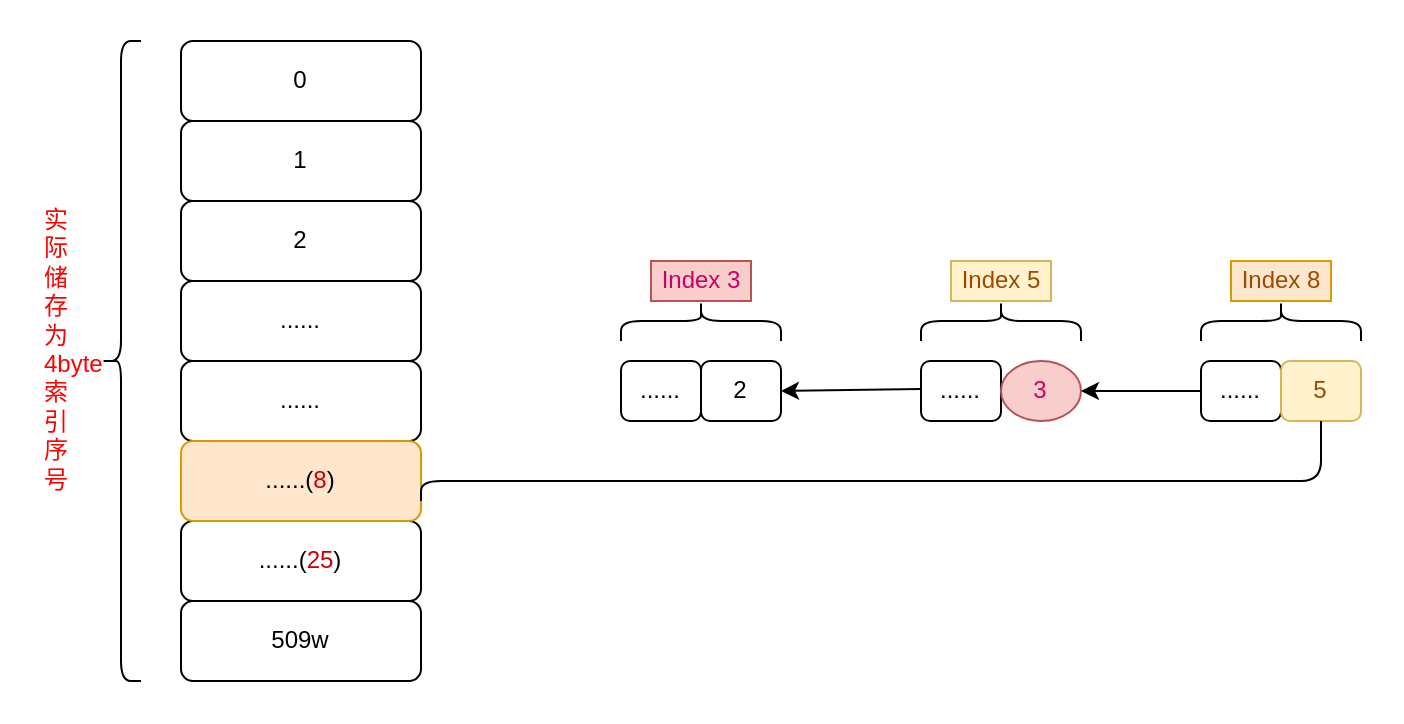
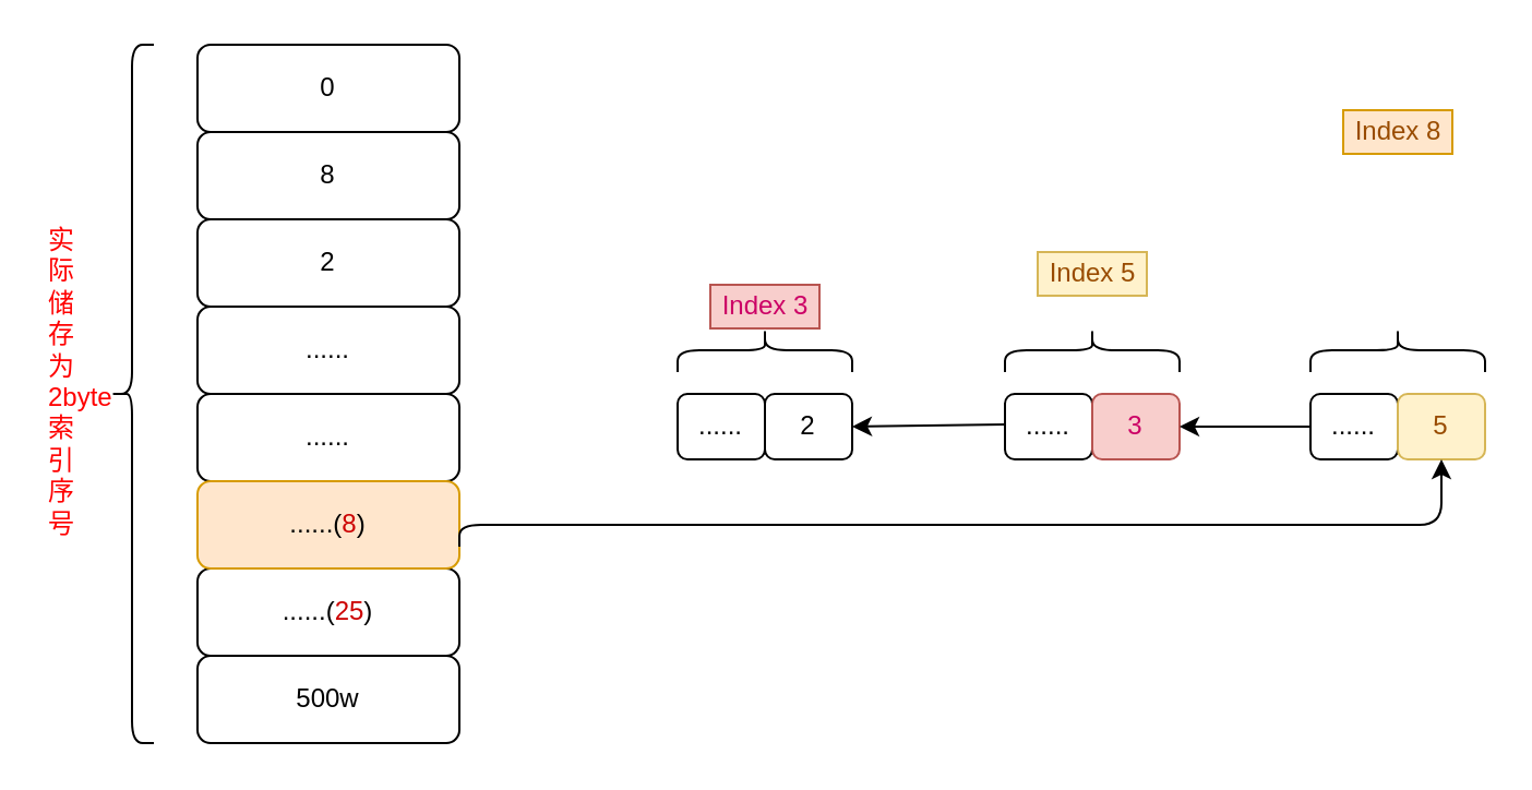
- <mxCell id="5" value="1" style="rounded=1;whiteSpace=wrap;html=1;" vertex="1" parent="1"><mxGeometry x="90" y="60" width="120" height="40" as="geometry" /></mxCell>
+ <mxCell id="5" value="8" style="rounded=1;whiteSpace=wrap;html=1;" vertex="1" parent="1"><mxGeometry x="90" y="60" width="120" height="40" as="geometry" /></mxCell>
- <mxCell id="26" value="&lt;font color=&quot;#994c00&quot;&gt;Index 5&lt;/font&gt;" style="text;html=1;resizable=0;points=[];autosize=1;align=center;verticalAlign=top;spacingTop=-4;fillColor=#fff2cc;strokeColor=#d6b656;" vertex="1" parent="1"><mxGeometry x="475" y="130" width="50" height="20" as="geometry" /></mxCell>
+ <mxCell id="26" value="&lt;font color=&quot;#994c00&quot;&gt;Index 5&lt;/font&gt;" style="text;html=1;resizable=0;points=[];autosize=1;align=center;verticalAlign=top;spacingTop=-4;fillColor=#fff2cc;strokeColor=#d6b656;" vertex="1" parent="1"><mxGeometry x="475" y="115" width="50" height="20" as="geometry" /></mxCell>
- <mxCell id="24" value="Index 8" style="text;html=1;resizable=0;points=[];autosize=1;align=center;verticalAlign=top;spacingTop=-4;fillColor=#ffe6cc;strokeColor=#d79b00;fontColor=#994C00;" vertex="1" parent="1"><mxGeometry x="615" y="130" width="50" height="20" as="geometry" /></mxCell>
+ <mxCell id="24" value="Index 8" style="text;html=1;resizable=0;points=[];autosize=1;align=center;verticalAlign=top;spacingTop=-4;fillColor=#ffe6cc;strokeColor=#d79b00;fontColor=#994C00;" vertex="1" parent="1"><mxGeometry x="615" y="50" width="50" height="20" as="geometry" /></mxCell>
- <mxCell id="11" value="实&lt;br&gt;际&lt;br&gt;储&lt;br&gt;存&lt;br&gt;为&lt;br&gt;4byte&lt;br&gt;索&lt;br&gt;引&lt;br&gt;序&lt;br&gt;号" style="text;html=1;resizable=0;points=[];autosize=1;align=left;verticalAlign=top;spacingTop=-4;fontColor=#FF0000;" vertex="1" parent="1"><mxGeometry x="20" y="100" width="40" height="140" as="geometry" /></mxCell>
+ <mxCell id="11" value="实&lt;br&gt;际&lt;br&gt;储&lt;br&gt;存&lt;br&gt;为&lt;br&gt;2byte&lt;br&gt;索&lt;br&gt;引&lt;br&gt;序&lt;br&gt;号" style="text;html=1;resizable=0;points=[];autosize=1;align=left;verticalAlign=top;spacingTop=-4;fontColor=#FF0000;" vertex="1" parent="1"><mxGeometry x="20" y="100" width="40" height="140" as="geometry" /></mxCell>
- <mxCell id="16" value="&lt;font color=&quot;#cc0066&quot;&gt;3&lt;/font&gt;" style="ellipse;whiteSpace=wrap;html=1;fillColor=#f8cecc;strokeColor=#b85450;" vertex="1" parent="1"><mxGeometry x="500" y="180" width="40" height="30" as="geometry" /></mxCell>
+ <mxCell id="16" value="&lt;font color=&quot;#cc0066&quot;&gt;3&lt;/font&gt;" style="rounded=1;whiteSpace=wrap;html=1;fillColor=#f8cecc;strokeColor=#b85450;" vertex="1" parent="1"><mxGeometry x="500" y="180" width="40" height="30" as="geometry" /></mxCell>
- <mxCell id="14" value="" style="edgeStyle=segmentEdgeStyle;endArrow=none;html=1;exitX=1;exitY=0.75;exitDx=0;exitDy=0;entryX=0.5;entryY=1;entryDx=0;entryDy=0;" edge="1" parent="1" source="9" target="13"><mxGeometry width="50" height="50" relative="1" as="geometry"><mxPoint x="20" y="410" as="sourcePoint" /><mxPoint x="70" y="360" as="targetPoint" /><Array as="points"><mxPoint x="210" y="240" /><mxPoint x="660" y="240" /></Array></mxGeometry></mxCell>
+ <mxCell id="14" value="" style="edgeStyle=segmentEdgeStyle;endArrow=classic;html=1;exitX=1;exitY=0.75;exitDx=0;exitDy=0;entryX=0.5;entryY=1;entryDx=0;entryDy=0;" edge="1" parent="1" source="9" target="13"><mxGeometry width="50" height="50" relative="1" as="geometry"><mxPoint x="20" y="410" as="sourcePoint" /><mxPoint x="70" y="360" as="targetPoint" /><Array as="points"><mxPoint x="210" y="240" /><mxPoint x="660" y="240" /></Array></mxGeometry></mxCell>
- <mxCell id="3" value="509w" style="rounded=1;whiteSpace=wrap;html=1;" vertex="1" parent="1"><mxGeometry x="90" y="300" width="120" height="40" as="geometry" /></mxCell>
+ <mxCell id="3" value="500w" style="rounded=1;whiteSpace=wrap;html=1;" vertex="1" parent="1"><mxGeometry x="90" y="300" width="120" height="40" as="geometry" /></mxCell>
